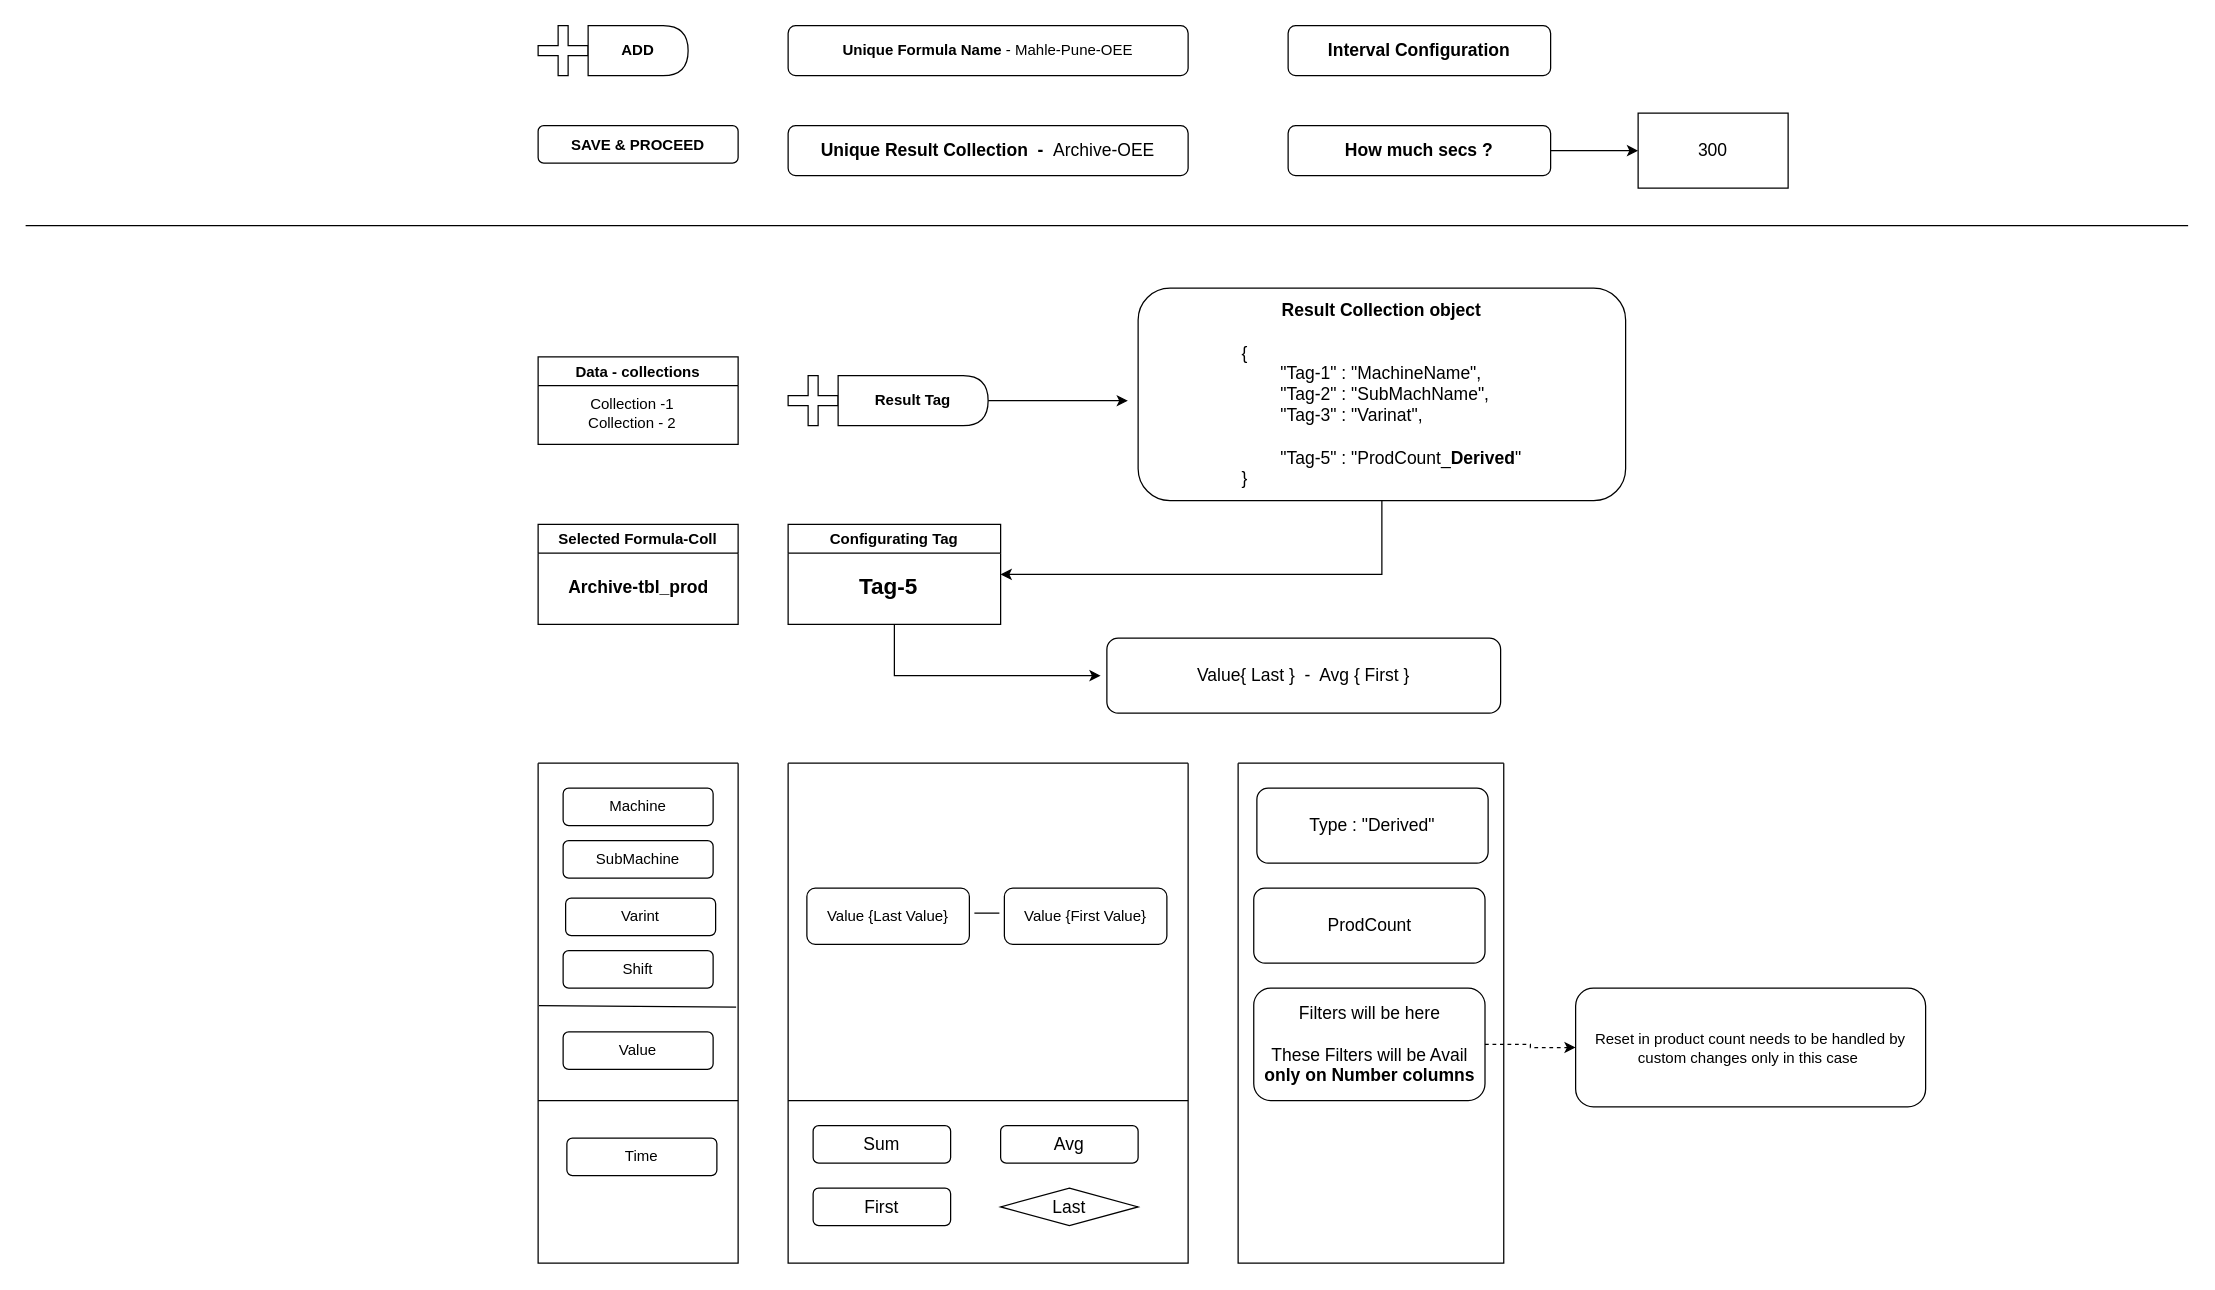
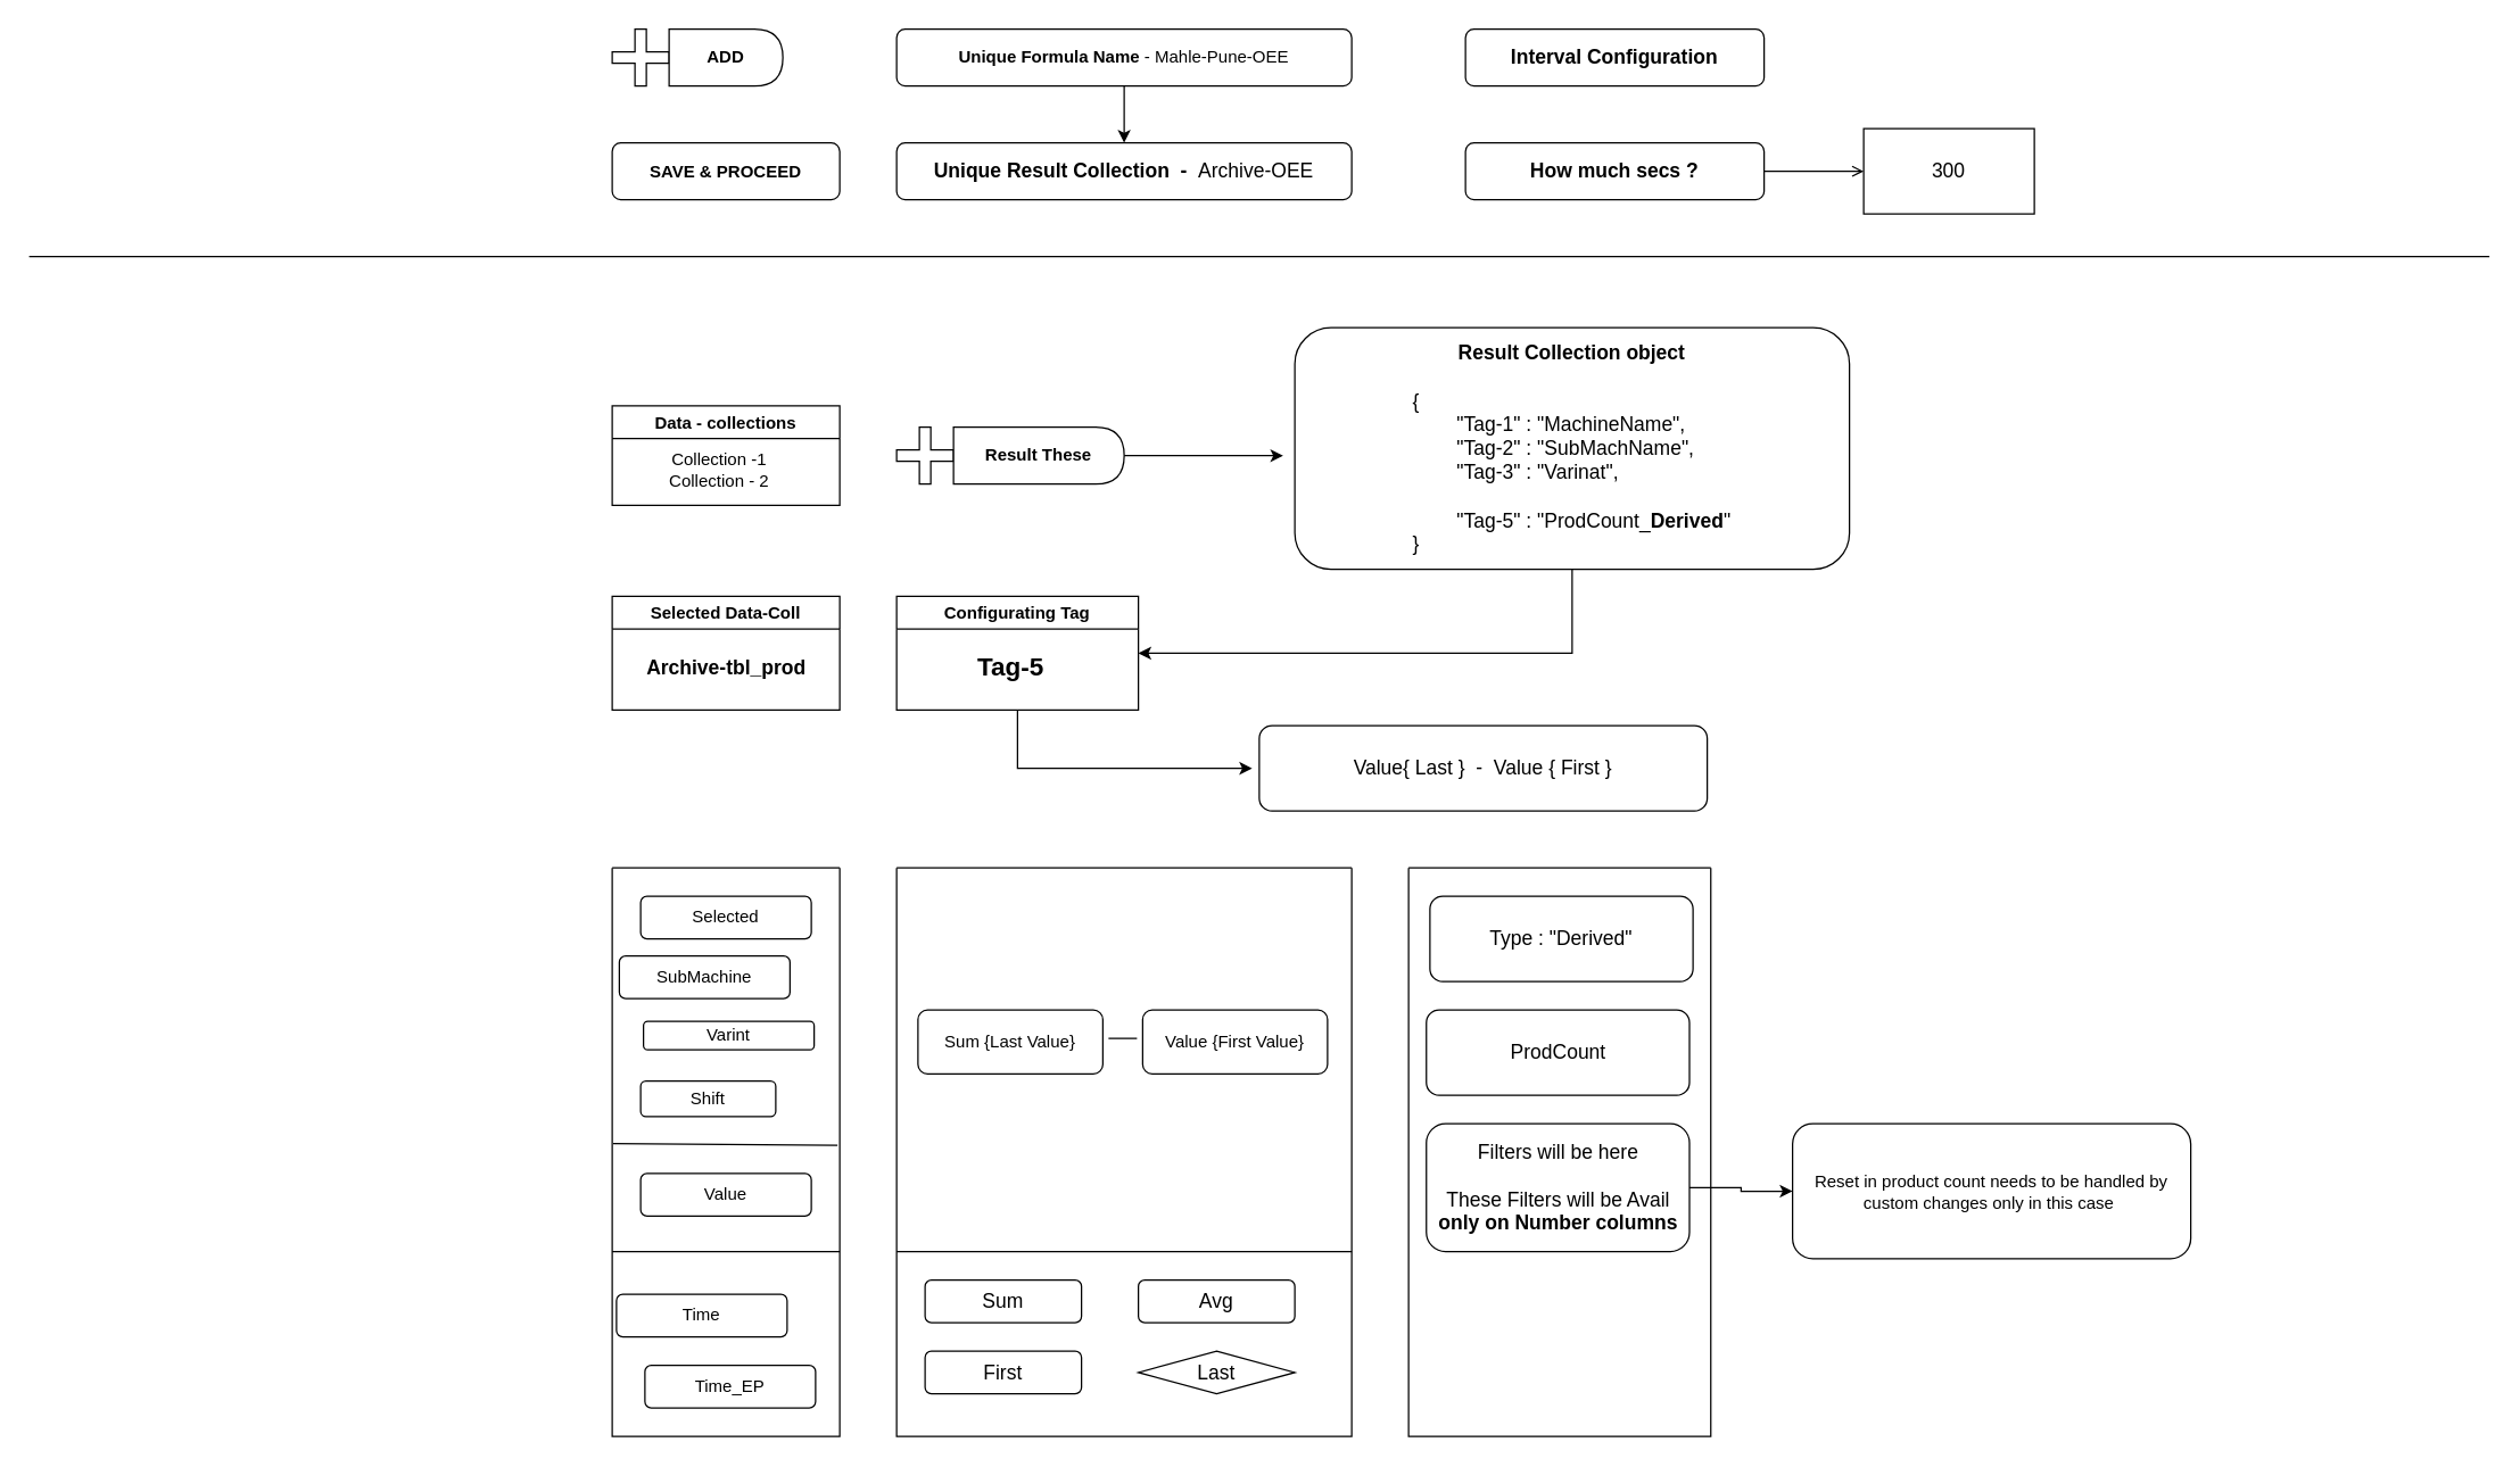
+ <mxCell id="2" style="edgeStyle=orthogonalEdgeStyle;rounded=0;orthogonalLoop=1;jettySize=auto;html=1;exitX=0.5;exitY=1;exitDx=0;exitDy=0;entryX=0.5;entryY=0;entryDx=0;entryDy=0;fontSize=14;" parent="1" source="3" target="33" edge="1"><mxGeometry relative="1" as="geometry" /></mxCell>
- <mxCell id="34" value="&lt;b&gt;&lt;font style=&quot;font-size: 12px;&quot;&gt;SAVE &amp;amp; PROCEED&lt;/font&gt;&lt;/b&gt;" style="rounded=1;whiteSpace=wrap;html=1;fontSize=14;" parent="1" vertex="1"><mxGeometry x="430" y="100" width="160" height="30" as="geometry" /></mxCell>
+ <mxCell id="34" value="&lt;b&gt;&lt;font style=&quot;font-size: 12px;&quot;&gt;SAVE &amp;amp; PROCEED&lt;/font&gt;&lt;/b&gt;" style="rounded=1;whiteSpace=wrap;html=1;fontSize=14;" parent="1" vertex="1"><mxGeometry x="430" y="100" width="160" height="40" as="geometry" /></mxCell>
- <mxCell id="46" style="edgeStyle=orthogonalEdgeStyle;rounded=0;orthogonalLoop=1;jettySize=auto;html=1;fontSize=14;entryX=0;entryY=0.5;entryDx=0;entryDy=0;" parent="1" source="47" target="48" edge="1"><mxGeometry relative="1" as="geometry"><mxPoint x="1370" y="120" as="targetPoint" /></mxGeometry></mxCell>
+ <mxCell id="46" style="edgeStyle=orthogonalEdgeStyle;rounded=0;orthogonalLoop=1;jettySize=auto;html=1;fontSize=14;entryX=0;entryY=0.5;entryDx=0;entryDy=0;endArrow=open;" parent="1" source="47" target="48" edge="1"><mxGeometry relative="1" as="geometry"><mxPoint x="1370" y="120" as="targetPoint" /></mxGeometry></mxCell>
- <mxCell id="38" value="&lt;b&gt;Result Tag&lt;/b&gt;" style="shape=delay;whiteSpace=wrap;html=1;" parent="1" vertex="1"><mxGeometry x="670" y="300" width="120" height="40" as="geometry" /></mxCell>
+ <mxCell id="38" value="&lt;b&gt;Result These&lt;/b&gt;" style="shape=delay;whiteSpace=wrap;html=1;" parent="1" vertex="1"><mxGeometry x="670" y="300" width="120" height="40" as="geometry" /></mxCell>
- <mxCell id="29" value="Selected Formula-Coll" style="swimlane;" parent="1" vertex="1"><mxGeometry x="430" y="419" width="160" height="80" as="geometry" /></mxCell>
+ <mxCell id="29" value="Selected Data-Coll" style="swimlane;" parent="1" vertex="1"><mxGeometry x="430" y="419" width="160" height="80" as="geometry" /></mxCell>
- <mxCell id="44" value="Value{ Last }&amp;nbsp; -&amp;nbsp; Avg { First }" style="rounded=1;whiteSpace=wrap;html=1;fontSize=14;" parent="1" vertex="1"><mxGeometry x="885" y="510" width="315" height="60" as="geometry" /></mxCell>
+ <mxCell id="44" value="Value{ Last }&amp;nbsp; -&amp;nbsp; Value { First }" style="rounded=1;whiteSpace=wrap;html=1;fontSize=14;" parent="1" vertex="1"><mxGeometry x="885" y="510" width="315" height="60" as="geometry" /></mxCell>
- <mxCell id="5" value="Machine" style="rounded=1;whiteSpace=wrap;html=1;" parent="4" vertex="1"><mxGeometry x="20" y="20" width="120" height="30" as="geometry" /></mxCell>
+ <mxCell id="5" value="Selected" style="rounded=1;whiteSpace=wrap;html=1;" parent="4" vertex="1"><mxGeometry x="20" y="20" width="120" height="30" as="geometry" /></mxCell>
- <mxCell id="6" value="SubMachine" style="rounded=1;whiteSpace=wrap;html=1;" parent="4" vertex="1"><mxGeometry x="20" y="62" width="120" height="30" as="geometry" /></mxCell>
+ <mxCell id="6" value="SubMachine" style="rounded=1;whiteSpace=wrap;html=1;" parent="4" vertex="1"><mxGeometry x="5" y="62" width="120" height="30" as="geometry" /></mxCell>
- <mxCell id="49" value="Varint" style="rounded=1;whiteSpace=wrap;html=1;" parent="1" vertex="1"><mxGeometry x="452" y="718" width="120" height="30" as="geometry" /></mxCell>
+ <mxCell id="49" value="Varint" style="rounded=1;whiteSpace=wrap;html=1;" parent="1" vertex="1"><mxGeometry x="452" y="718" width="120" height="20" as="geometry" /></mxCell>
- <mxCell id="13" value="Value {Last Value}" style="rounded=1;whiteSpace=wrap;html=1;" parent="12" vertex="1"><mxGeometry x="15" y="100" width="130" height="45" as="geometry" /></mxCell>
+ <mxCell id="13" value="Sum {Last Value}" style="rounded=1;whiteSpace=wrap;html=1;" parent="12" vertex="1"><mxGeometry x="15" y="100" width="130" height="45" as="geometry" /></mxCell>
- <mxCell id="11" value="Shift" style="rounded=1;whiteSpace=wrap;html=1;" parent="4" vertex="1"><mxGeometry x="20" y="150" width="120" height="30" as="geometry" /></mxCell>
+ <mxCell id="11" value="Shift" style="rounded=1;whiteSpace=wrap;html=1;" parent="4" vertex="1"><mxGeometry x="20" y="150" width="95" height="25" as="geometry" /></mxCell>
- <mxCell id="51" style="edgeStyle=orthogonalEdgeStyle;rounded=0;orthogonalLoop=1;jettySize=auto;html=1;exitX=1;exitY=0.5;exitDx=0;exitDy=0;entryX=0;entryY=0.5;entryDx=0;entryDy=0;dashed=1;" parent="1" source="22" target="50" edge="1"><mxGeometry relative="1" as="geometry" /></mxCell>
+ <mxCell id="51" style="edgeStyle=orthogonalEdgeStyle;rounded=0;orthogonalLoop=1;jettySize=auto;html=1;exitX=1;exitY=0.5;exitDx=0;exitDy=0;entryX=0;entryY=0.5;entryDx=0;entryDy=0;" parent="1" source="22" target="50" edge="1"><mxGeometry relative="1" as="geometry" /></mxCell>
- <mxCell id="7" value="Time" style="rounded=1;whiteSpace=wrap;html=1;" parent="4" vertex="1"><mxGeometry x="23" y="300" width="120" height="30" as="geometry" /></mxCell>
+ <mxCell id="7" value="Time" style="rounded=1;whiteSpace=wrap;html=1;" parent="4" vertex="1"><mxGeometry x="3" y="300" width="120" height="30" as="geometry" /></mxCell>
+ <mxCell id="8" value="Time_EP" style="rounded=1;whiteSpace=wrap;html=1;" parent="4" vertex="1"><mxGeometry x="23" y="350" width="120" height="30" as="geometry" /></mxCell>
